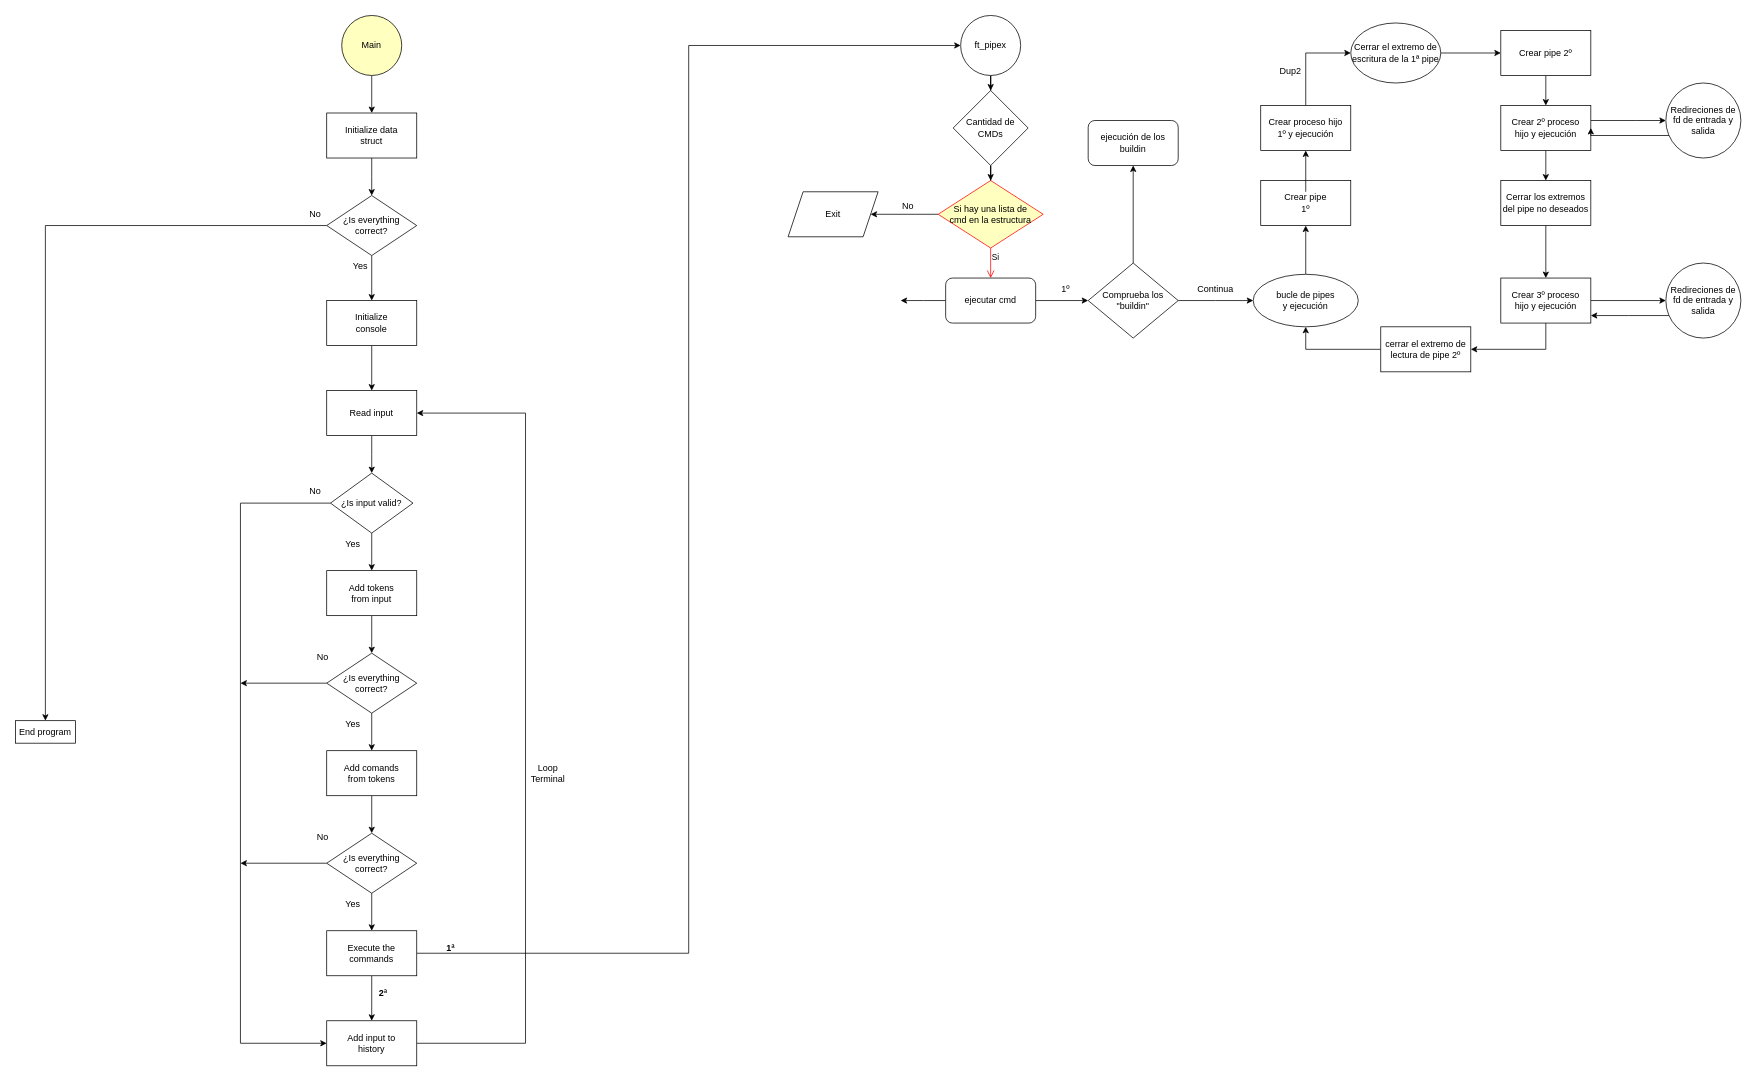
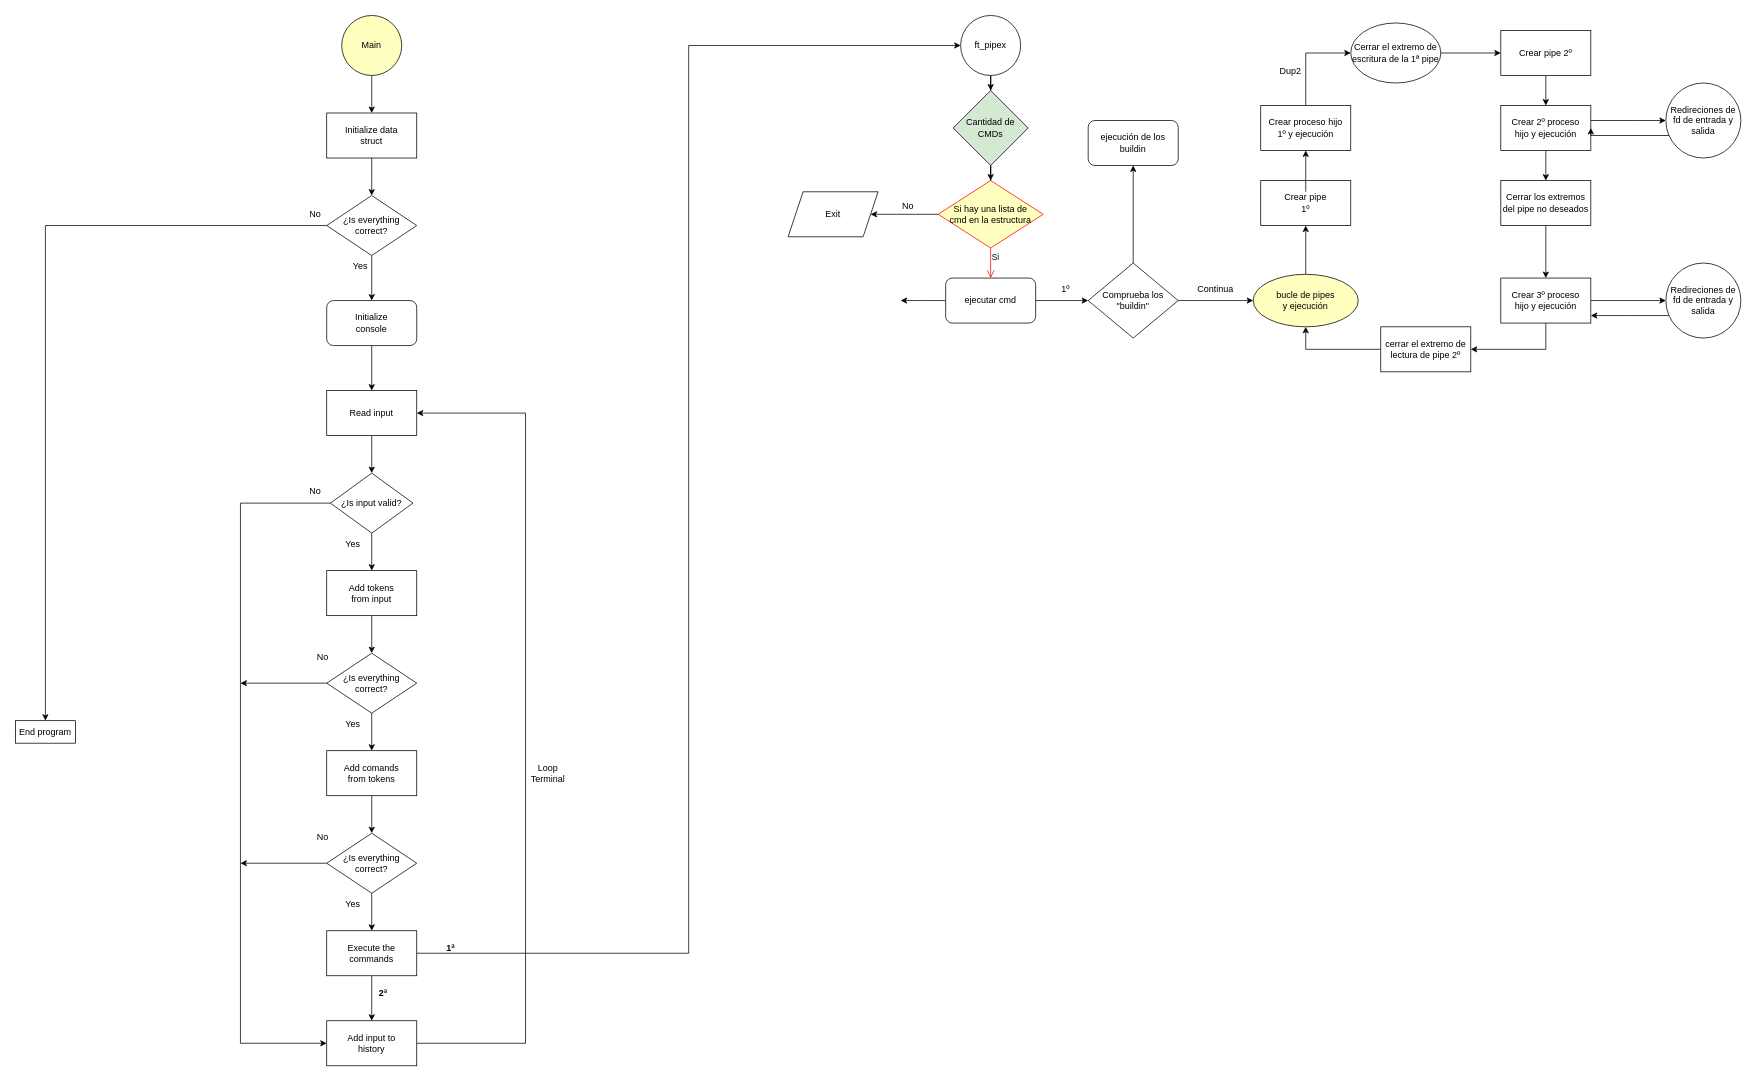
- <mxCell id="54" value="Cantidad de&lt;br&gt;CMDs" style="rhombus;whiteSpace=wrap;html=1;" parent="1" vertex="1"><mxGeometry x="1270" y="120" width="100" height="100" as="geometry" /></mxCell>
+ <mxCell id="54" value="Cantidad de&lt;br&gt;CMDs" style="rhombus;whiteSpace=wrap;html=1;fillColor=#d5e8d4;" parent="1" vertex="1"><mxGeometry x="1270" y="120" width="100" height="100" as="geometry" /></mxCell>
- <mxCell id="50" value="bucle de pipes&lt;br&gt;y ejecución" style="ellipse;whiteSpace=wrap;html=1;" parent="1" vertex="1"><mxGeometry x="1670" y="365" width="140" height="70" as="geometry" /></mxCell>
+ <mxCell id="50" value="bucle de pipes&lt;br&gt;y ejecución" style="ellipse;whiteSpace=wrap;html=1;fillColor=#ffffc0;" parent="1" vertex="1"><mxGeometry x="1670" y="365" width="140" height="70" as="geometry" /></mxCell>
- <mxCell id="8" value="Initialize&lt;div&gt;console&lt;/div&gt;" style="rounded=0;whiteSpace=wrap;html=1;" parent="1" vertex="1"><mxGeometry x="435" y="400" width="120" height="60" as="geometry" /></mxCell>
+ <mxCell id="8" value="Initialize&lt;div&gt;console&lt;/div&gt;" style="whiteSpace=wrap;html=1;rounded=1;" parent="1" vertex="1"><mxGeometry x="435" y="400" width="120" height="60" as="geometry" /></mxCell>
